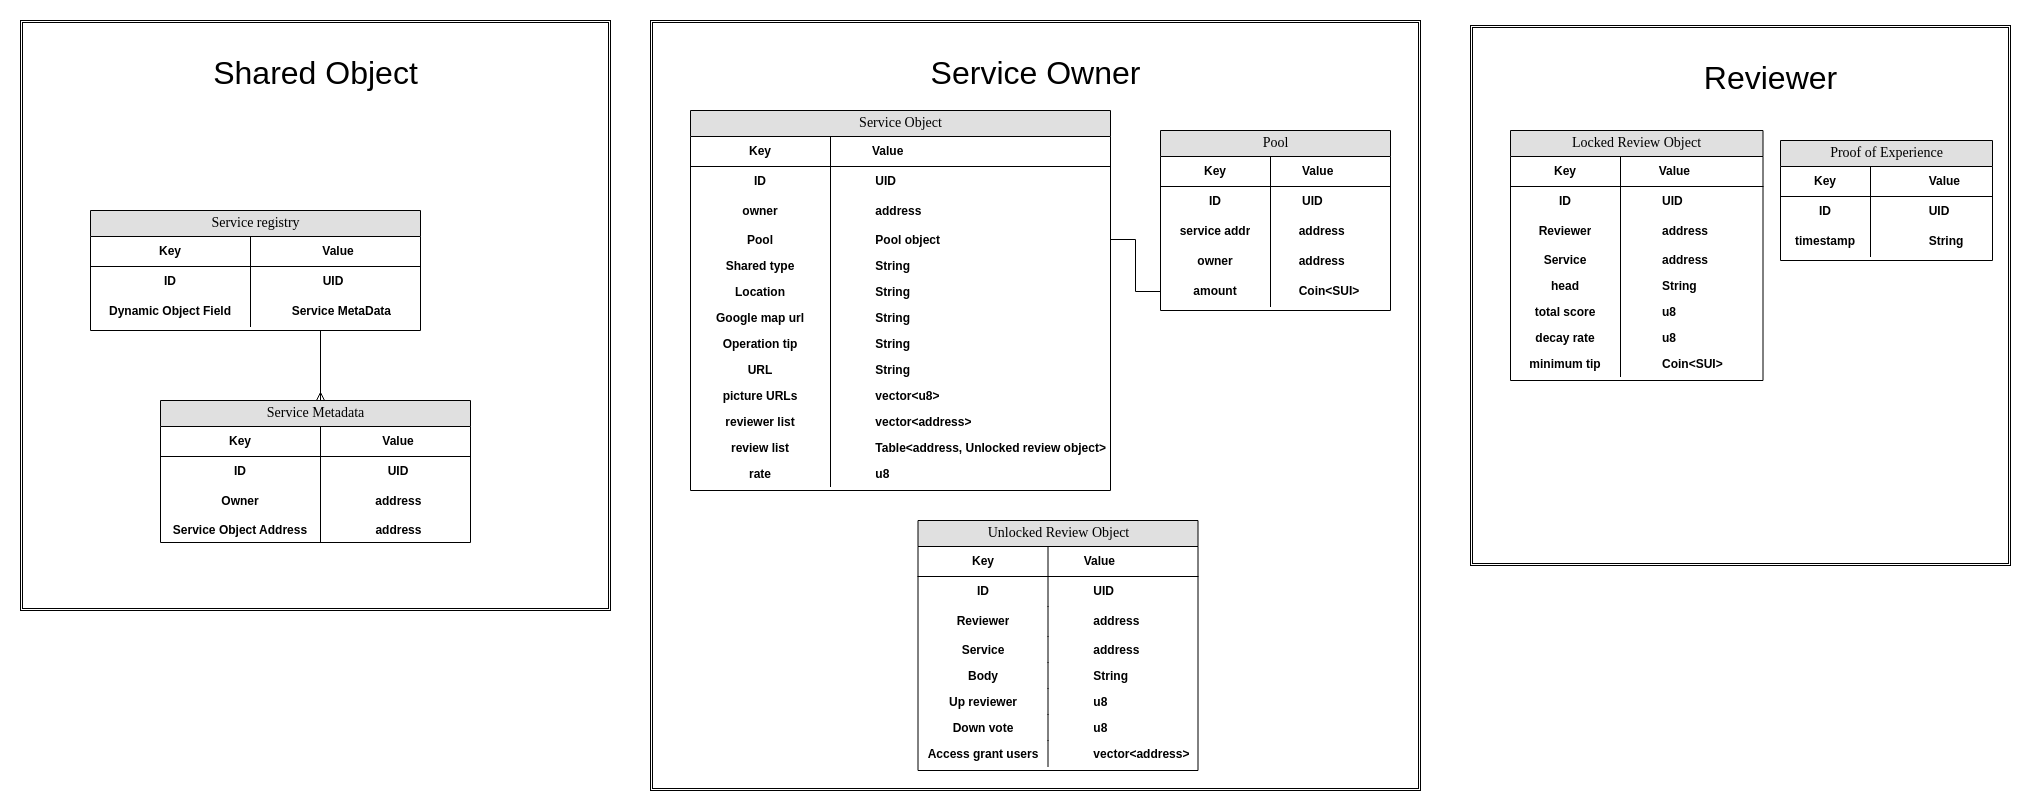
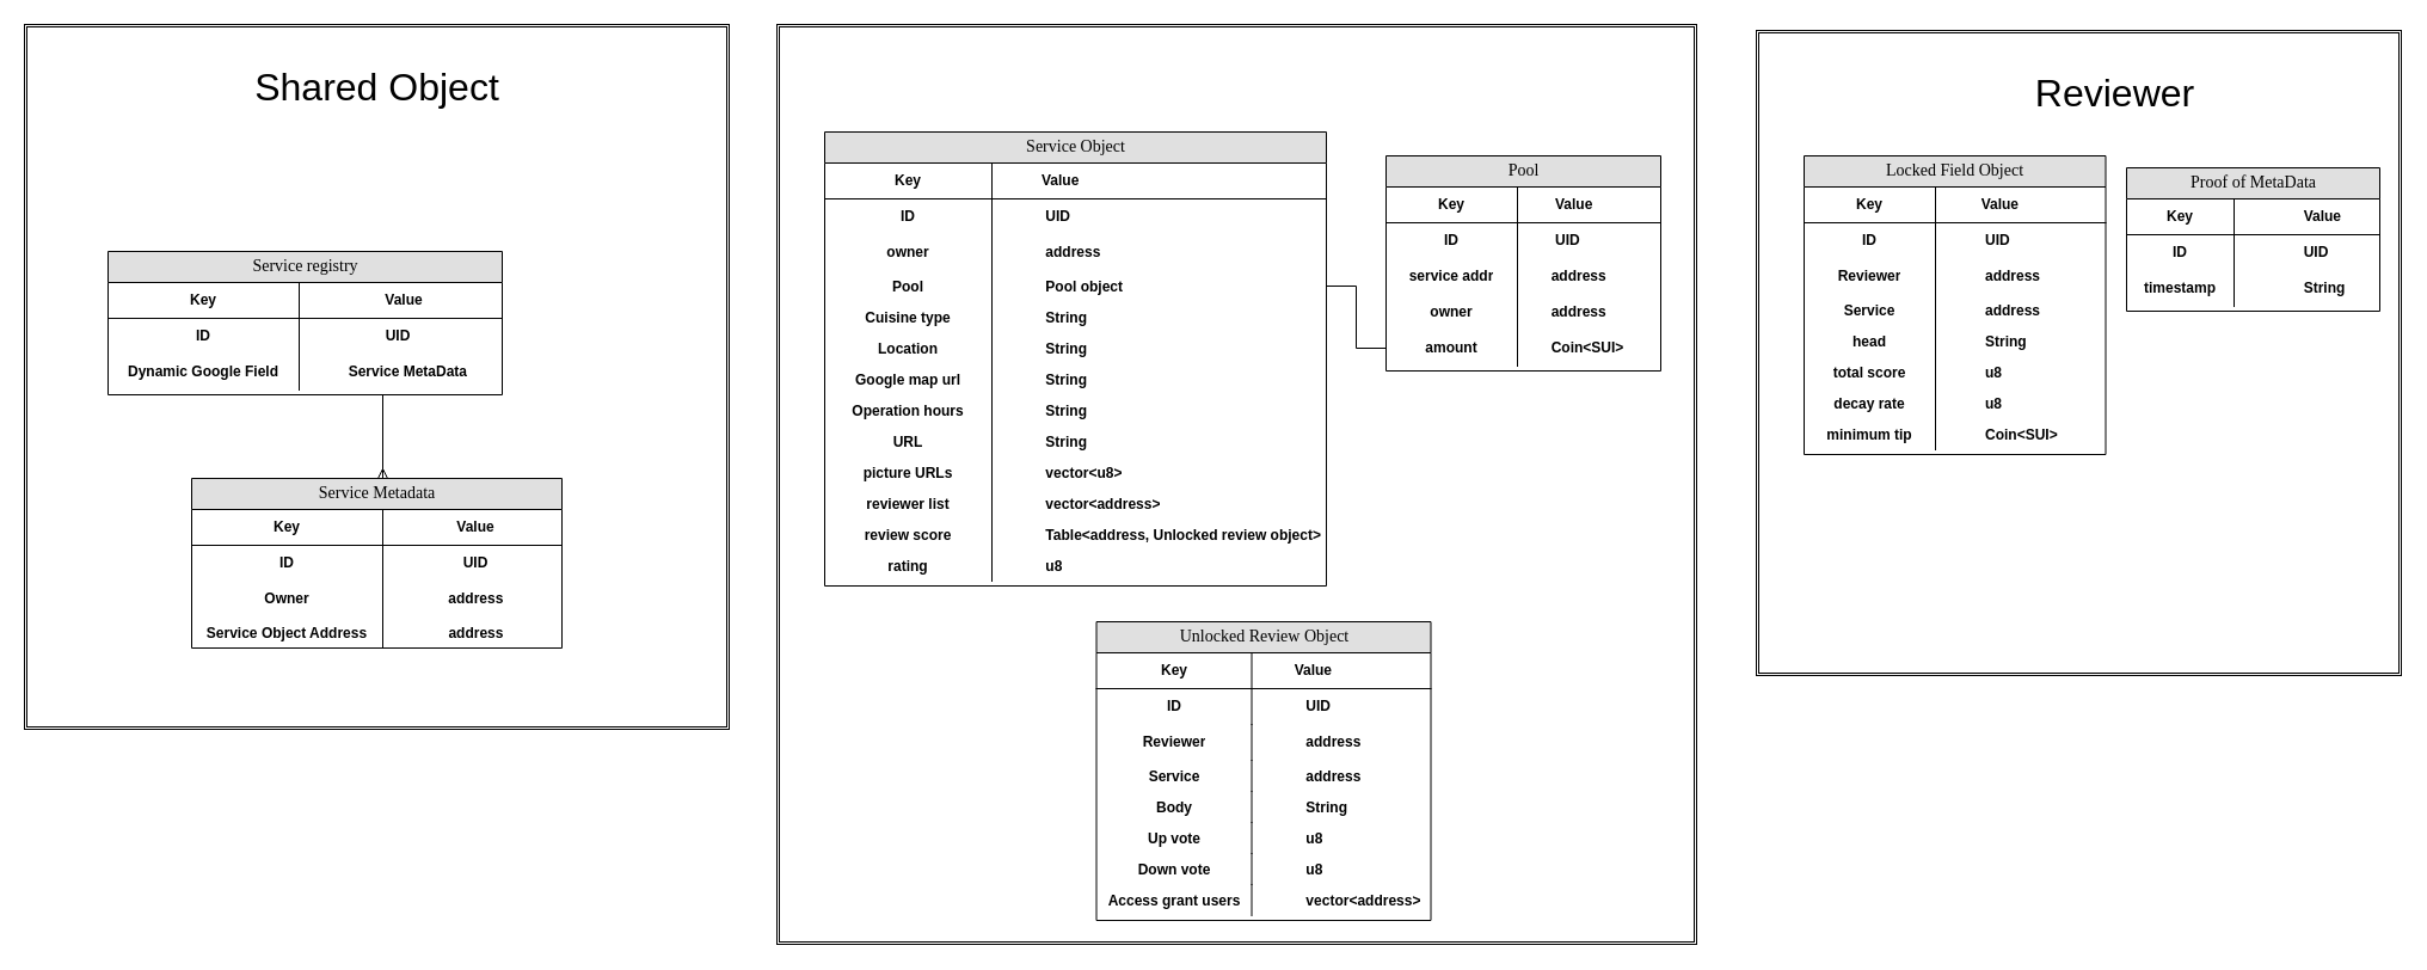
- <mxCell id="91" value="&lt;span style=&quot;font-size: 32px;&quot;&gt;Service Owner&lt;/span&gt;" style="text;html=1;strokeColor=none;fillColor=none;align=center;verticalAlign=middle;whiteSpace=wrap;rounded=0;" vertex="1" parent="1"><mxGeometry x="872.5" y="40" width="325" height="65" as="geometry" /></mxCell>
- <mxCell id="66" value="Locked Review Object" style="swimlane;html=1;fontStyle=0;childLayout=stackLayout;horizontal=1;startSize=26;fillColor=#e0e0e0;horizontalStack=0;resizeParent=1;resizeLast=0;collapsible=1;marginBottom=0;swimlaneFillColor=#ffffff;align=center;rounded=0;shadow=0;comic=0;labelBackgroundColor=none;strokeWidth=1;fontFamily=Verdana;fontSize=14" vertex="1" parent="1"><mxGeometry x="1510" y="130" width="252.5" height="250" as="geometry" /></mxCell>
+ <mxCell id="66" value="Locked Field Object" style="swimlane;html=1;fontStyle=0;childLayout=stackLayout;horizontal=1;startSize=26;fillColor=#e0e0e0;horizontalStack=0;resizeParent=1;resizeLast=0;collapsible=1;marginBottom=0;swimlaneFillColor=#ffffff;align=center;rounded=0;shadow=0;comic=0;labelBackgroundColor=none;strokeWidth=1;fontFamily=Verdana;fontSize=14" vertex="1" parent="1"><mxGeometry x="1510" y="130" width="252.5" height="250" as="geometry" /></mxCell>
- <mxCell id="83" value="Proof of Experience" style="swimlane;html=1;fontStyle=0;childLayout=stackLayout;horizontal=1;startSize=26;fillColor=#e0e0e0;horizontalStack=0;resizeParent=1;resizeLast=0;collapsible=1;marginBottom=0;swimlaneFillColor=#ffffff;align=center;rounded=0;shadow=0;comic=0;labelBackgroundColor=none;strokeWidth=1;fontFamily=Verdana;fontSize=14" vertex="1" parent="1"><mxGeometry x="1780" y="140" width="212" height="120" as="geometry" /></mxCell>
+ <mxCell id="83" value="Proof of MetaData" style="swimlane;html=1;fontStyle=0;childLayout=stackLayout;horizontal=1;startSize=26;fillColor=#e0e0e0;horizontalStack=0;resizeParent=1;resizeLast=0;collapsible=1;marginBottom=0;swimlaneFillColor=#ffffff;align=center;rounded=0;shadow=0;comic=0;labelBackgroundColor=none;strokeWidth=1;fontFamily=Verdana;fontSize=14" vertex="1" parent="1"><mxGeometry x="1780" y="140" width="212" height="120" as="geometry" /></mxCell>
- <mxCell id="31" value="&lt;span&gt;Shared type&lt;/span&gt;" style="shape=partialRectangle;top=0;left=0;bottom=0;html=1;fillColor=none;align=center;verticalAlign=top;spacingLeft=4;spacingRight=4;whiteSpace=wrap;overflow=hidden;rotatable=0;points=[];portConstraint=eastwest;part=1;fontStyle=1" vertex="1" connectable="0" parent="30"><mxGeometry width="140" height="26" as="geometry" /></mxCell>
+ <mxCell id="31" value="&lt;span&gt;Cuisine type&lt;/span&gt;" style="shape=partialRectangle;top=0;left=0;bottom=0;html=1;fillColor=none;align=center;verticalAlign=top;spacingLeft=4;spacingRight=4;whiteSpace=wrap;overflow=hidden;rotatable=0;points=[];portConstraint=eastwest;part=1;fontStyle=1" vertex="1" connectable="0" parent="30"><mxGeometry width="140" height="26" as="geometry" /></mxCell>
- <mxCell id="11" value="Dynamic Object Field" style="shape=partialRectangle;fontStyle=1;top=0;left=0;bottom=0;html=1;fillColor=none;align=center;verticalAlign=middle;spacingLeft=4;spacingRight=4;whiteSpace=wrap;overflow=hidden;rotatable=0;points=[];portConstraint=eastwest;part=1;" parent="10" vertex="1" connectable="0"><mxGeometry width="160" height="30" as="geometry" /></mxCell>
+ <mxCell id="11" value="Dynamic Google Field" style="shape=partialRectangle;fontStyle=1;top=0;left=0;bottom=0;html=1;fillColor=none;align=center;verticalAlign=middle;spacingLeft=4;spacingRight=4;whiteSpace=wrap;overflow=hidden;rotatable=0;points=[];portConstraint=eastwest;part=1;" parent="10" vertex="1" connectable="0"><mxGeometry width="160" height="30" as="geometry" /></mxCell>
- <mxCell id="37" value="Operation tip" style="shape=partialRectangle;top=0;left=0;bottom=0;html=1;fillColor=none;align=center;verticalAlign=top;spacingLeft=4;spacingRight=4;whiteSpace=wrap;overflow=hidden;rotatable=0;points=[];portConstraint=eastwest;part=1;fontStyle=1" vertex="1" connectable="0" parent="36"><mxGeometry width="140" height="26" as="geometry" /></mxCell>
+ <mxCell id="37" value="Operation hours" style="shape=partialRectangle;top=0;left=0;bottom=0;html=1;fillColor=none;align=center;verticalAlign=top;spacingLeft=4;spacingRight=4;whiteSpace=wrap;overflow=hidden;rotatable=0;points=[];portConstraint=eastwest;part=1;fontStyle=1" vertex="1" connectable="0" parent="36"><mxGeometry width="140" height="26" as="geometry" /></mxCell>
- <mxCell id="45" value="&lt;span&gt;review list&lt;/span&gt;" style="shape=partialRectangle;top=0;left=0;bottom=0;html=1;fillColor=none;align=center;verticalAlign=top;spacingLeft=4;spacingRight=4;whiteSpace=wrap;overflow=hidden;rotatable=0;points=[];portConstraint=eastwest;part=1;fontStyle=1" vertex="1" connectable="0" parent="44"><mxGeometry width="140" height="26" as="geometry" /></mxCell>
+ <mxCell id="45" value="&lt;span&gt;review score&lt;/span&gt;" style="shape=partialRectangle;top=0;left=0;bottom=0;html=1;fillColor=none;align=center;verticalAlign=top;spacingLeft=4;spacingRight=4;whiteSpace=wrap;overflow=hidden;rotatable=0;points=[];portConstraint=eastwest;part=1;fontStyle=1" vertex="1" connectable="0" parent="44"><mxGeometry width="140" height="26" as="geometry" /></mxCell>
- <mxCell id="47" value="rate" style="shape=partialRectangle;top=0;left=0;bottom=0;html=1;fillColor=none;align=center;verticalAlign=top;spacingLeft=4;spacingRight=4;whiteSpace=wrap;overflow=hidden;rotatable=0;points=[];portConstraint=eastwest;part=1;fontStyle=1" vertex="1" connectable="0" parent="46"><mxGeometry width="140" height="26" as="geometry" /></mxCell>
+ <mxCell id="47" value="rating" style="shape=partialRectangle;top=0;left=0;bottom=0;html=1;fillColor=none;align=center;verticalAlign=top;spacingLeft=4;spacingRight=4;whiteSpace=wrap;overflow=hidden;rotatable=0;points=[];portConstraint=eastwest;part=1;fontStyle=1" vertex="1" connectable="0" parent="46"><mxGeometry width="140" height="26" as="geometry" /></mxCell>
- <mxCell id="61" value="Up reviewer" style="shape=partialRectangle;top=0;left=0;bottom=0;html=1;fillColor=none;align=center;verticalAlign=top;spacingLeft=4;spacingRight=4;whiteSpace=wrap;overflow=hidden;rotatable=0;points=[];portConstraint=eastwest;part=1;fontStyle=1" vertex="1" connectable="0" parent="60"><mxGeometry width="130" height="26" as="geometry" /></mxCell>
+ <mxCell id="61" value="Up vote" style="shape=partialRectangle;top=0;left=0;bottom=0;html=1;fillColor=none;align=center;verticalAlign=top;spacingLeft=4;spacingRight=4;whiteSpace=wrap;overflow=hidden;rotatable=0;points=[];portConstraint=eastwest;part=1;fontStyle=1" vertex="1" connectable="0" parent="60"><mxGeometry width="130" height="26" as="geometry" /></mxCell>
